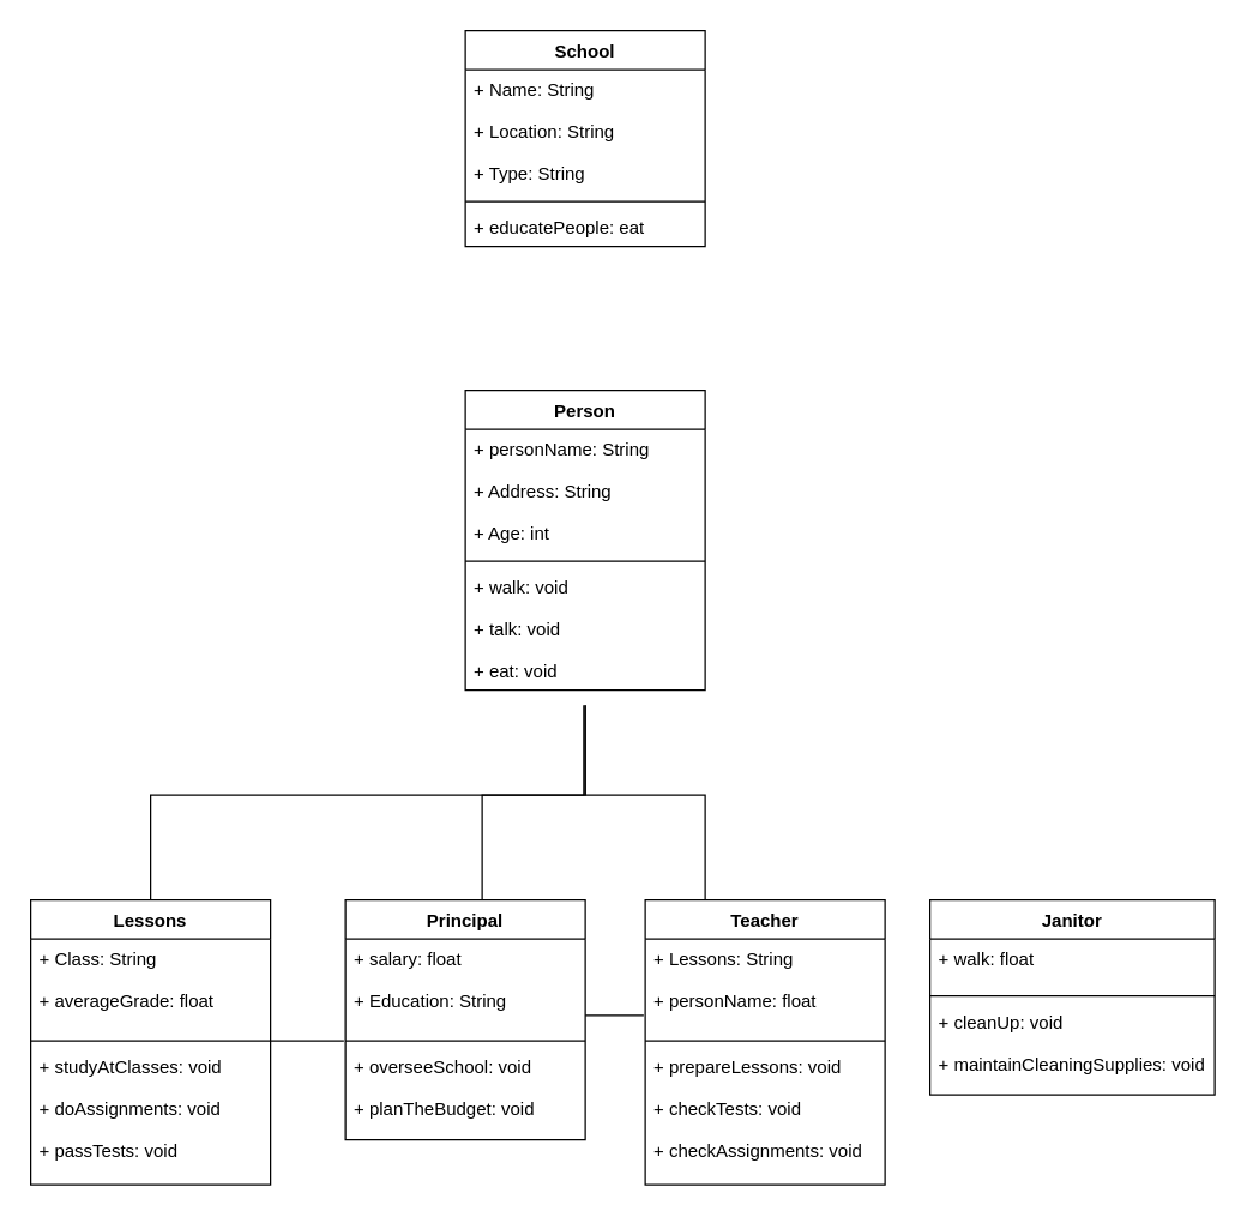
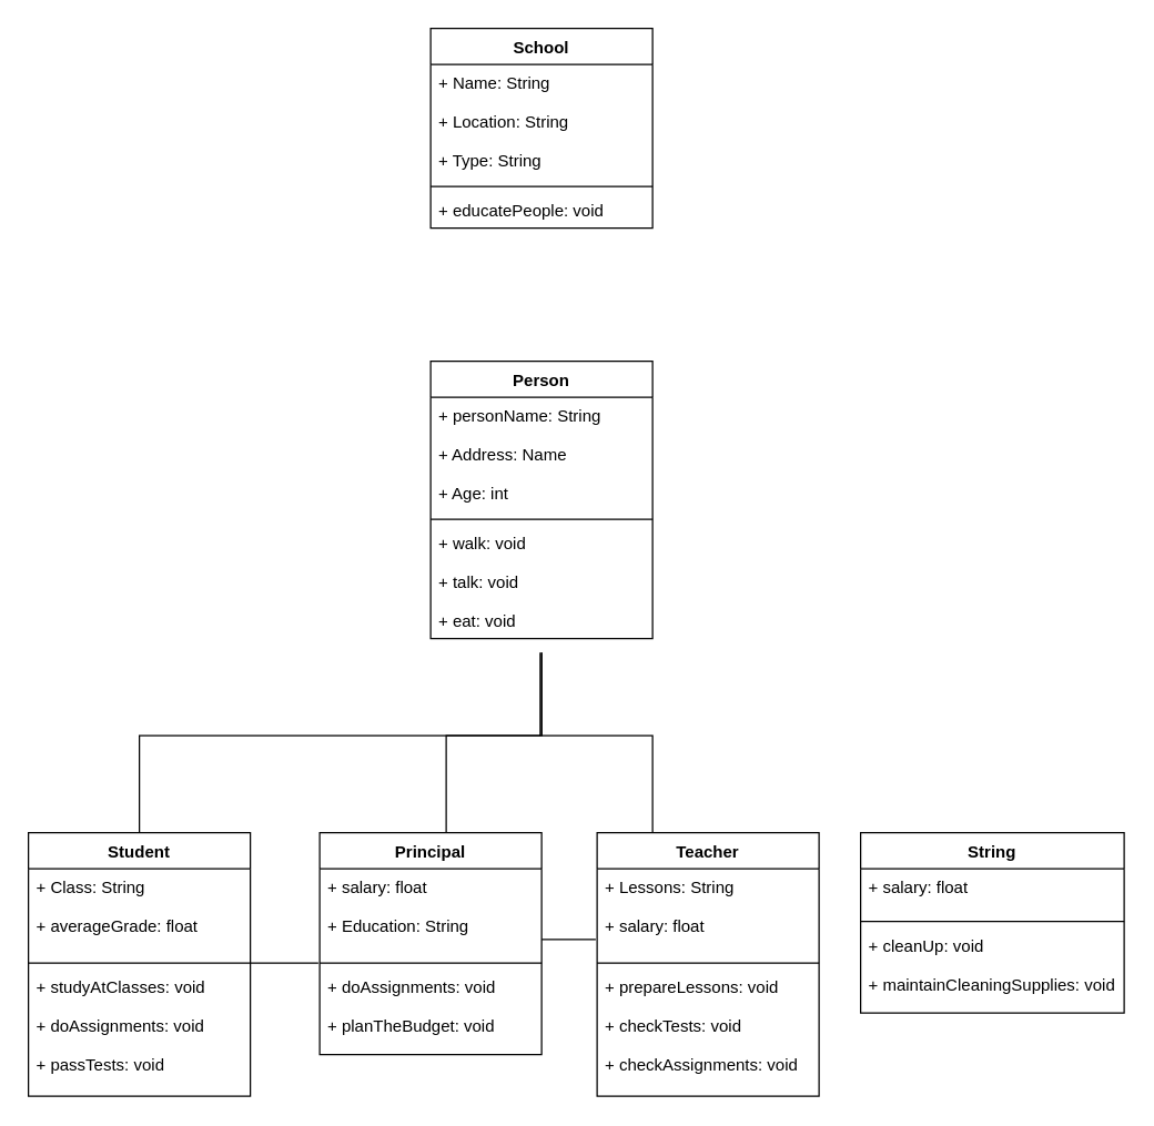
- <mxCell id="12" value="+ educatePeople: eat" style="text;strokeColor=none;fillColor=none;align=left;verticalAlign=top;spacingLeft=4;spacingRight=4;overflow=hidden;rotatable=0;points=[[0,0.5],[1,0.5]];portConstraint=eastwest;" vertex="1" parent="9"><mxGeometry y="118" width="160" height="26" as="geometry" /></mxCell>
+ <mxCell id="12" value="+ educatePeople: void" style="text;strokeColor=none;fillColor=none;align=left;verticalAlign=top;spacingLeft=4;spacingRight=4;overflow=hidden;rotatable=0;points=[[0,0.5],[1,0.5]];portConstraint=eastwest;" vertex="1" parent="9"><mxGeometry y="118" width="160" height="26" as="geometry" /></mxCell>
- <mxCell id="6" value="+ personName: String&#10;&#10;+ Address: String&#10;&#10;+ Age: int" style="text;strokeColor=none;fillColor=none;align=left;verticalAlign=top;spacingLeft=4;spacingRight=4;overflow=hidden;rotatable=0;points=[[0,0.5],[1,0.5]];portConstraint=eastwest;" vertex="1" parent="5"><mxGeometry y="26" width="160" height="84" as="geometry" /></mxCell>
+ <mxCell id="6" value="+ personName: String&#10;&#10;+ Address: Name&#10;&#10;+ Age: int" style="text;strokeColor=none;fillColor=none;align=left;verticalAlign=top;spacingLeft=4;spacingRight=4;overflow=hidden;rotatable=0;points=[[0,0.5],[1,0.5]];portConstraint=eastwest;" vertex="1" parent="5"><mxGeometry y="26" width="160" height="84" as="geometry" /></mxCell>
- <mxCell id="14" value="Lessons" style="swimlane;fontStyle=1;align=center;verticalAlign=top;childLayout=stackLayout;horizontal=1;startSize=26;horizontalStack=0;resizeParent=1;resizeParentMax=0;resizeLast=0;collapsible=1;marginBottom=0;" vertex="1" parent="1"><mxGeometry x="20" y="600" width="160" height="190" as="geometry" /></mxCell>
+ <mxCell id="14" value="Student" style="swimlane;fontStyle=1;align=center;verticalAlign=top;childLayout=stackLayout;horizontal=1;startSize=26;horizontalStack=0;resizeParent=1;resizeParentMax=0;resizeLast=0;collapsible=1;marginBottom=0;" vertex="1" parent="1"><mxGeometry x="20" y="600" width="160" height="190" as="geometry" /></mxCell>
- <mxCell id="27" value="Janitor" style="swimlane;fontStyle=1;align=center;verticalAlign=top;childLayout=stackLayout;horizontal=1;startSize=26;horizontalStack=0;resizeParent=1;resizeParentMax=0;resizeLast=0;collapsible=1;marginBottom=0;" vertex="1" parent="1"><mxGeometry x="620" y="600" width="190" height="130" as="geometry" /></mxCell>
+ <mxCell id="27" value="String" style="swimlane;fontStyle=1;align=center;verticalAlign=top;childLayout=stackLayout;horizontal=1;startSize=26;horizontalStack=0;resizeParent=1;resizeParentMax=0;resizeLast=0;collapsible=1;marginBottom=0;" vertex="1" parent="1"><mxGeometry x="620" y="600" width="190" height="130" as="geometry" /></mxCell>
- <mxCell id="24" value="+ Lessons: String&#10;&#10;+ personName: float" style="text;strokeColor=none;fillColor=none;align=left;verticalAlign=top;spacingLeft=4;spacingRight=4;overflow=hidden;rotatable=0;points=[[0,0.5],[1,0.5]];portConstraint=eastwest;" vertex="1" parent="23"><mxGeometry y="26" width="160" height="64" as="geometry" /></mxCell>
+ <mxCell id="24" value="+ Lessons: String&#10;&#10;+ salary: float" style="text;strokeColor=none;fillColor=none;align=left;verticalAlign=top;spacingLeft=4;spacingRight=4;overflow=hidden;rotatable=0;points=[[0,0.5],[1,0.5]];portConstraint=eastwest;" vertex="1" parent="23"><mxGeometry y="26" width="160" height="64" as="geometry" /></mxCell>
- <mxCell id="28" value="+ walk: float&#10;&#10;" style="text;strokeColor=none;fillColor=none;align=left;verticalAlign=top;spacingLeft=4;spacingRight=4;overflow=hidden;rotatable=0;points=[[0,0.5],[1,0.5]];portConstraint=eastwest;" vertex="1" parent="27"><mxGeometry y="26" width="190" height="34" as="geometry" /></mxCell>
+ <mxCell id="28" value="+ salary: float&#10;&#10;" style="text;strokeColor=none;fillColor=none;align=left;verticalAlign=top;spacingLeft=4;spacingRight=4;overflow=hidden;rotatable=0;points=[[0,0.5],[1,0.5]];portConstraint=eastwest;" vertex="1" parent="27"><mxGeometry y="26" width="190" height="34" as="geometry" /></mxCell>
- <mxCell id="22" value="+ overseeSchool: void&#10;&#10;+ planTheBudget: void" style="text;strokeColor=none;fillColor=none;align=left;verticalAlign=top;spacingLeft=4;spacingRight=4;overflow=hidden;rotatable=0;points=[[0,0.5],[1,0.5]];portConstraint=eastwest;" vertex="1" parent="19"><mxGeometry y="98" width="160" height="62" as="geometry" /></mxCell>
+ <mxCell id="22" value="+ doAssignments: void&#10;&#10;+ planTheBudget: void" style="text;strokeColor=none;fillColor=none;align=left;verticalAlign=top;spacingLeft=4;spacingRight=4;overflow=hidden;rotatable=0;points=[[0,0.5],[1,0.5]];portConstraint=eastwest;" vertex="1" parent="19"><mxGeometry y="98" width="160" height="62" as="geometry" /></mxCell>
